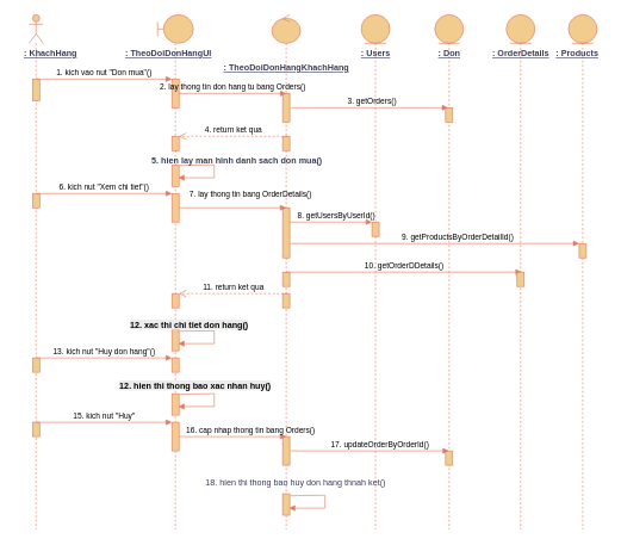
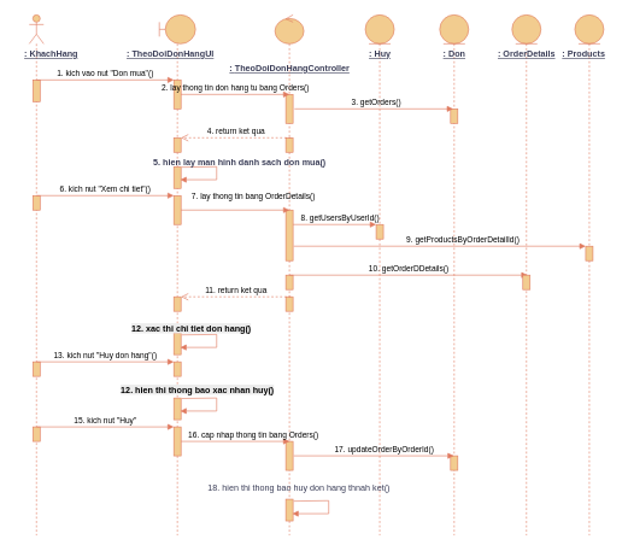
- <mxCell id="33" value="&lt;b&gt;&lt;u&gt;: Users&lt;/u&gt;&lt;/b&gt;" style="text;html=1;align=center;verticalAlign=middle;resizable=0;points=[];autosize=1;strokeColor=none;fillColor=none;strokeWidth=1;labelBackgroundColor=none;fontColor=#393C56;" vertex="1" parent="1"><mxGeometry x="495" y="60" width="60" height="30" as="geometry" /></mxCell>
+ <mxCell id="33" value="&lt;b&gt;&lt;u&gt;: Huy&lt;/u&gt;&lt;/b&gt;" style="text;html=1;align=center;verticalAlign=middle;resizable=0;points=[];autosize=1;strokeColor=none;fillColor=none;strokeWidth=1;labelBackgroundColor=none;fontColor=#393C56;" vertex="1" parent="1"><mxGeometry x="495" y="60" width="60" height="30" as="geometry" /></mxCell>
- <mxCell id="32" value="&lt;b&gt;&lt;u&gt;:&amp;nbsp;&lt;/u&gt;&lt;/b&gt;&lt;b&gt;&lt;u&gt;TheoDoiDonHang&lt;/u&gt;&lt;/b&gt;&lt;b&gt;&lt;u&gt;KhachHang&lt;/u&gt;&lt;/b&gt;" style="text;html=1;align=center;verticalAlign=middle;resizable=0;points=[];autosize=1;strokeColor=none;fillColor=none;strokeWidth=1;labelBackgroundColor=none;fontColor=#393C56;" vertex="1" parent="1"><mxGeometry x="305" y="80" width="190" height="30" as="geometry" /></mxCell>
+ <mxCell id="32" value="&lt;b&gt;&lt;u&gt;:&amp;nbsp;&lt;/u&gt;&lt;/b&gt;&lt;b&gt;&lt;u&gt;TheoDoiDonHang&lt;/u&gt;&lt;/b&gt;&lt;b&gt;&lt;u&gt;Controller&lt;/u&gt;&lt;/b&gt;" style="text;html=1;align=center;verticalAlign=middle;resizable=0;points=[];autosize=1;strokeColor=none;fillColor=none;strokeWidth=1;labelBackgroundColor=none;fontColor=#393C56;" vertex="1" parent="1"><mxGeometry x="305" y="80" width="190" height="30" as="geometry" /></mxCell>
